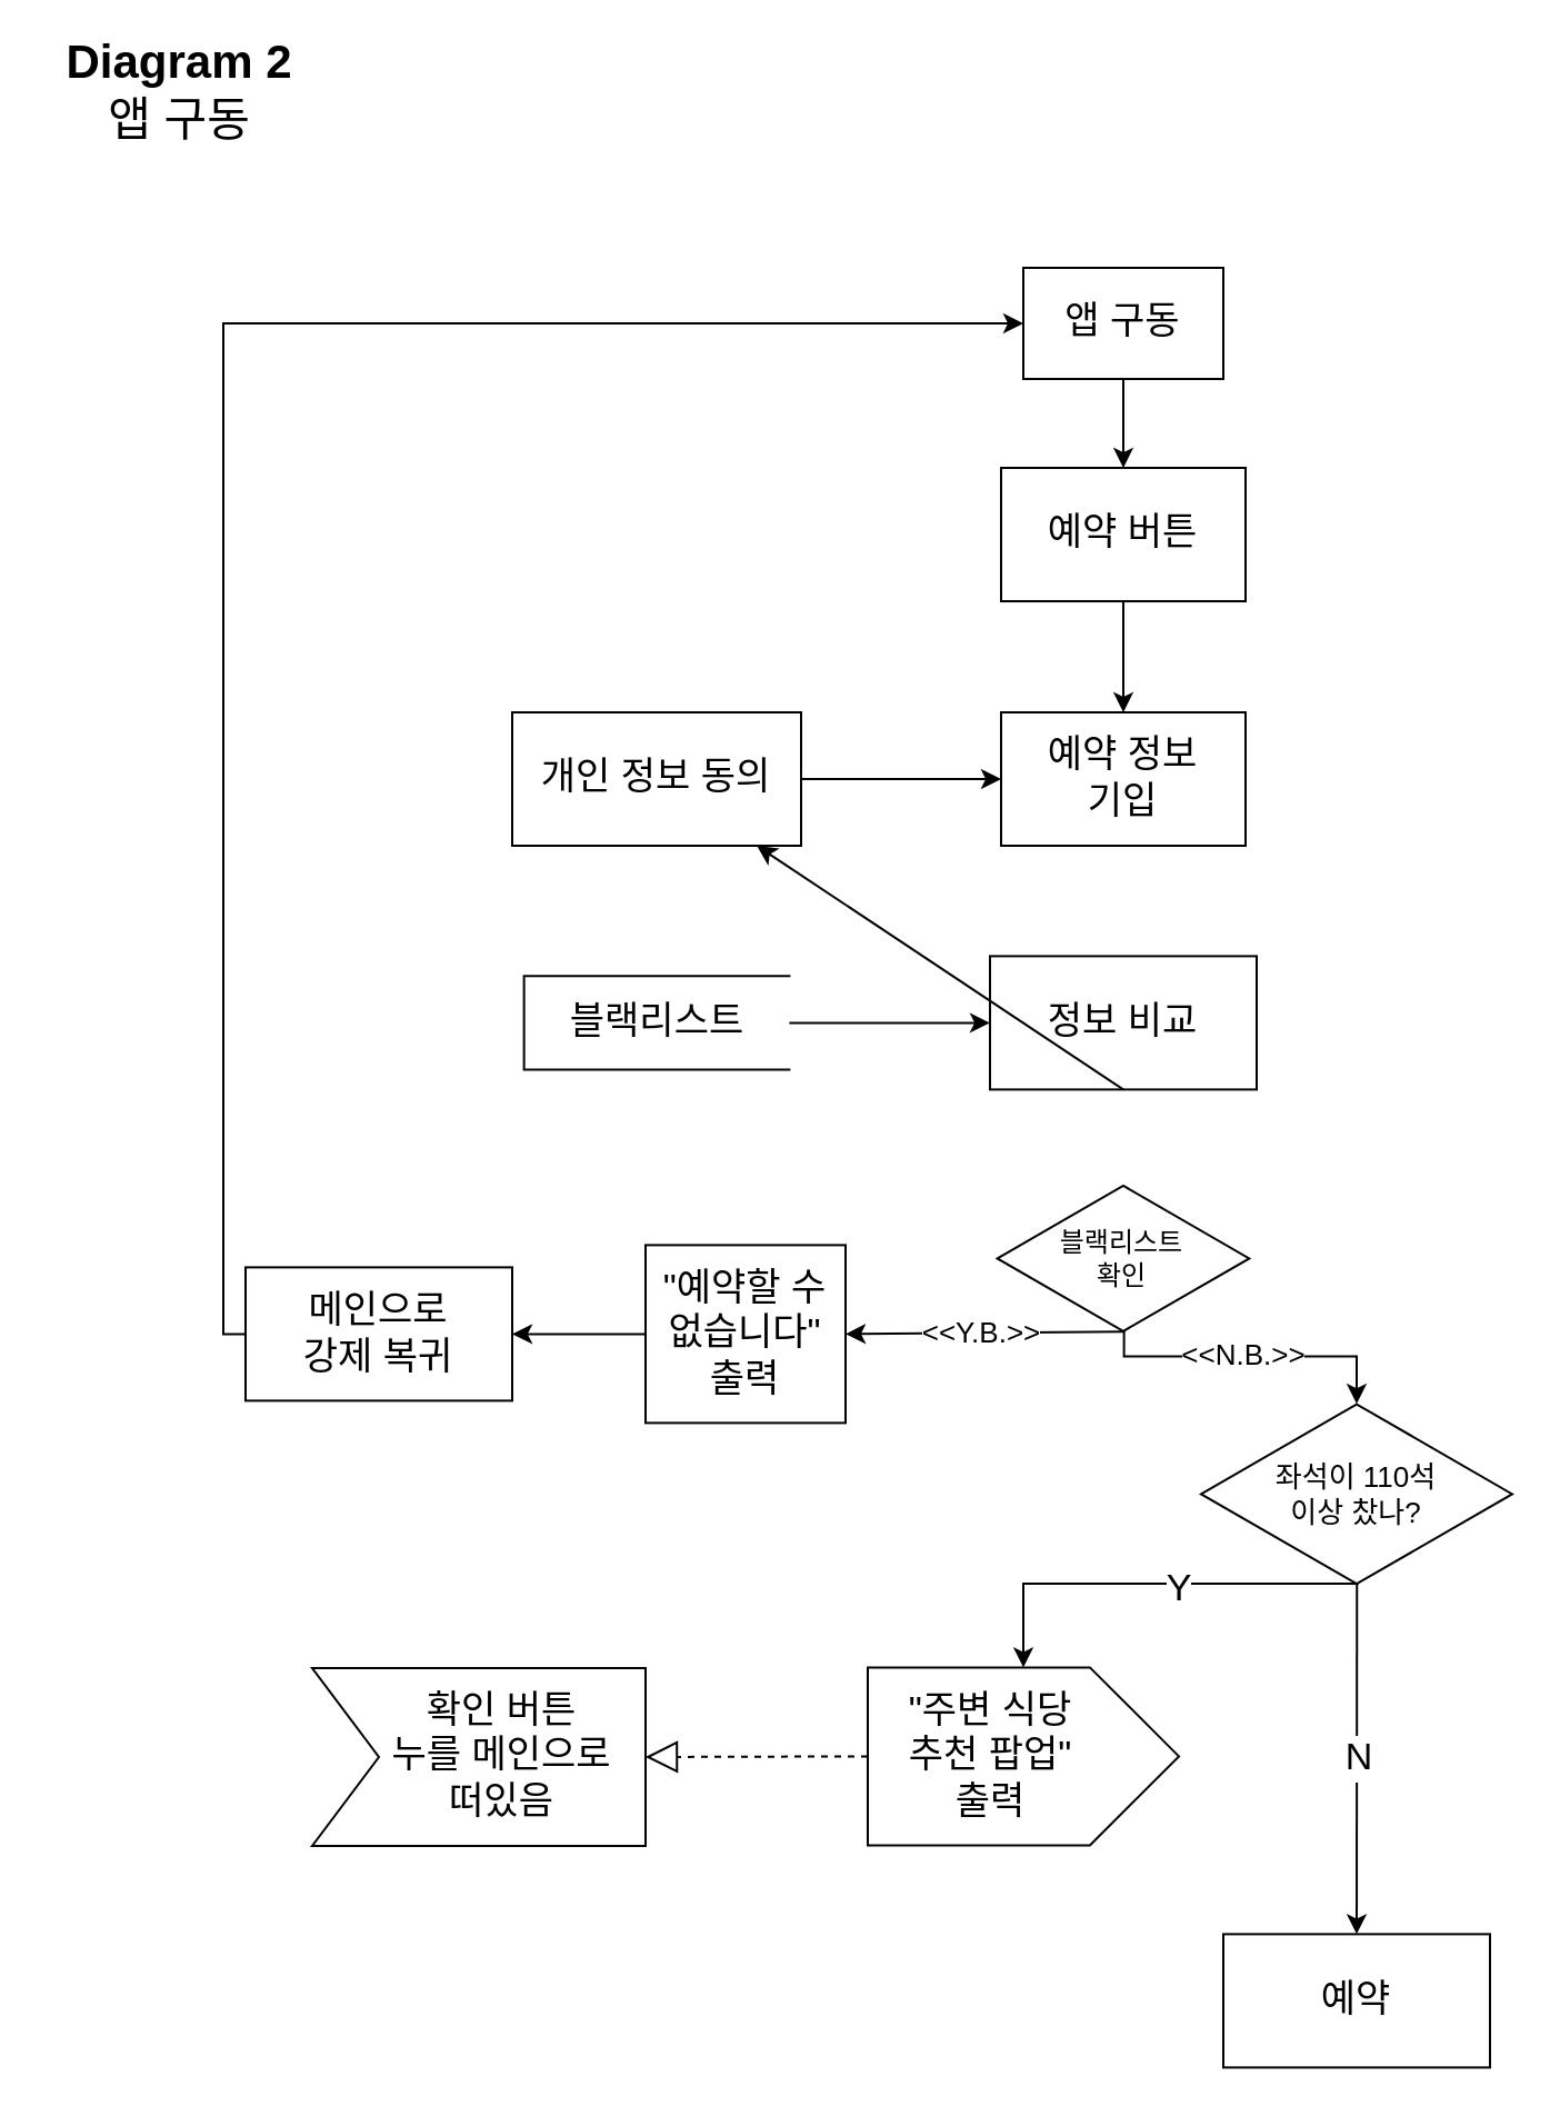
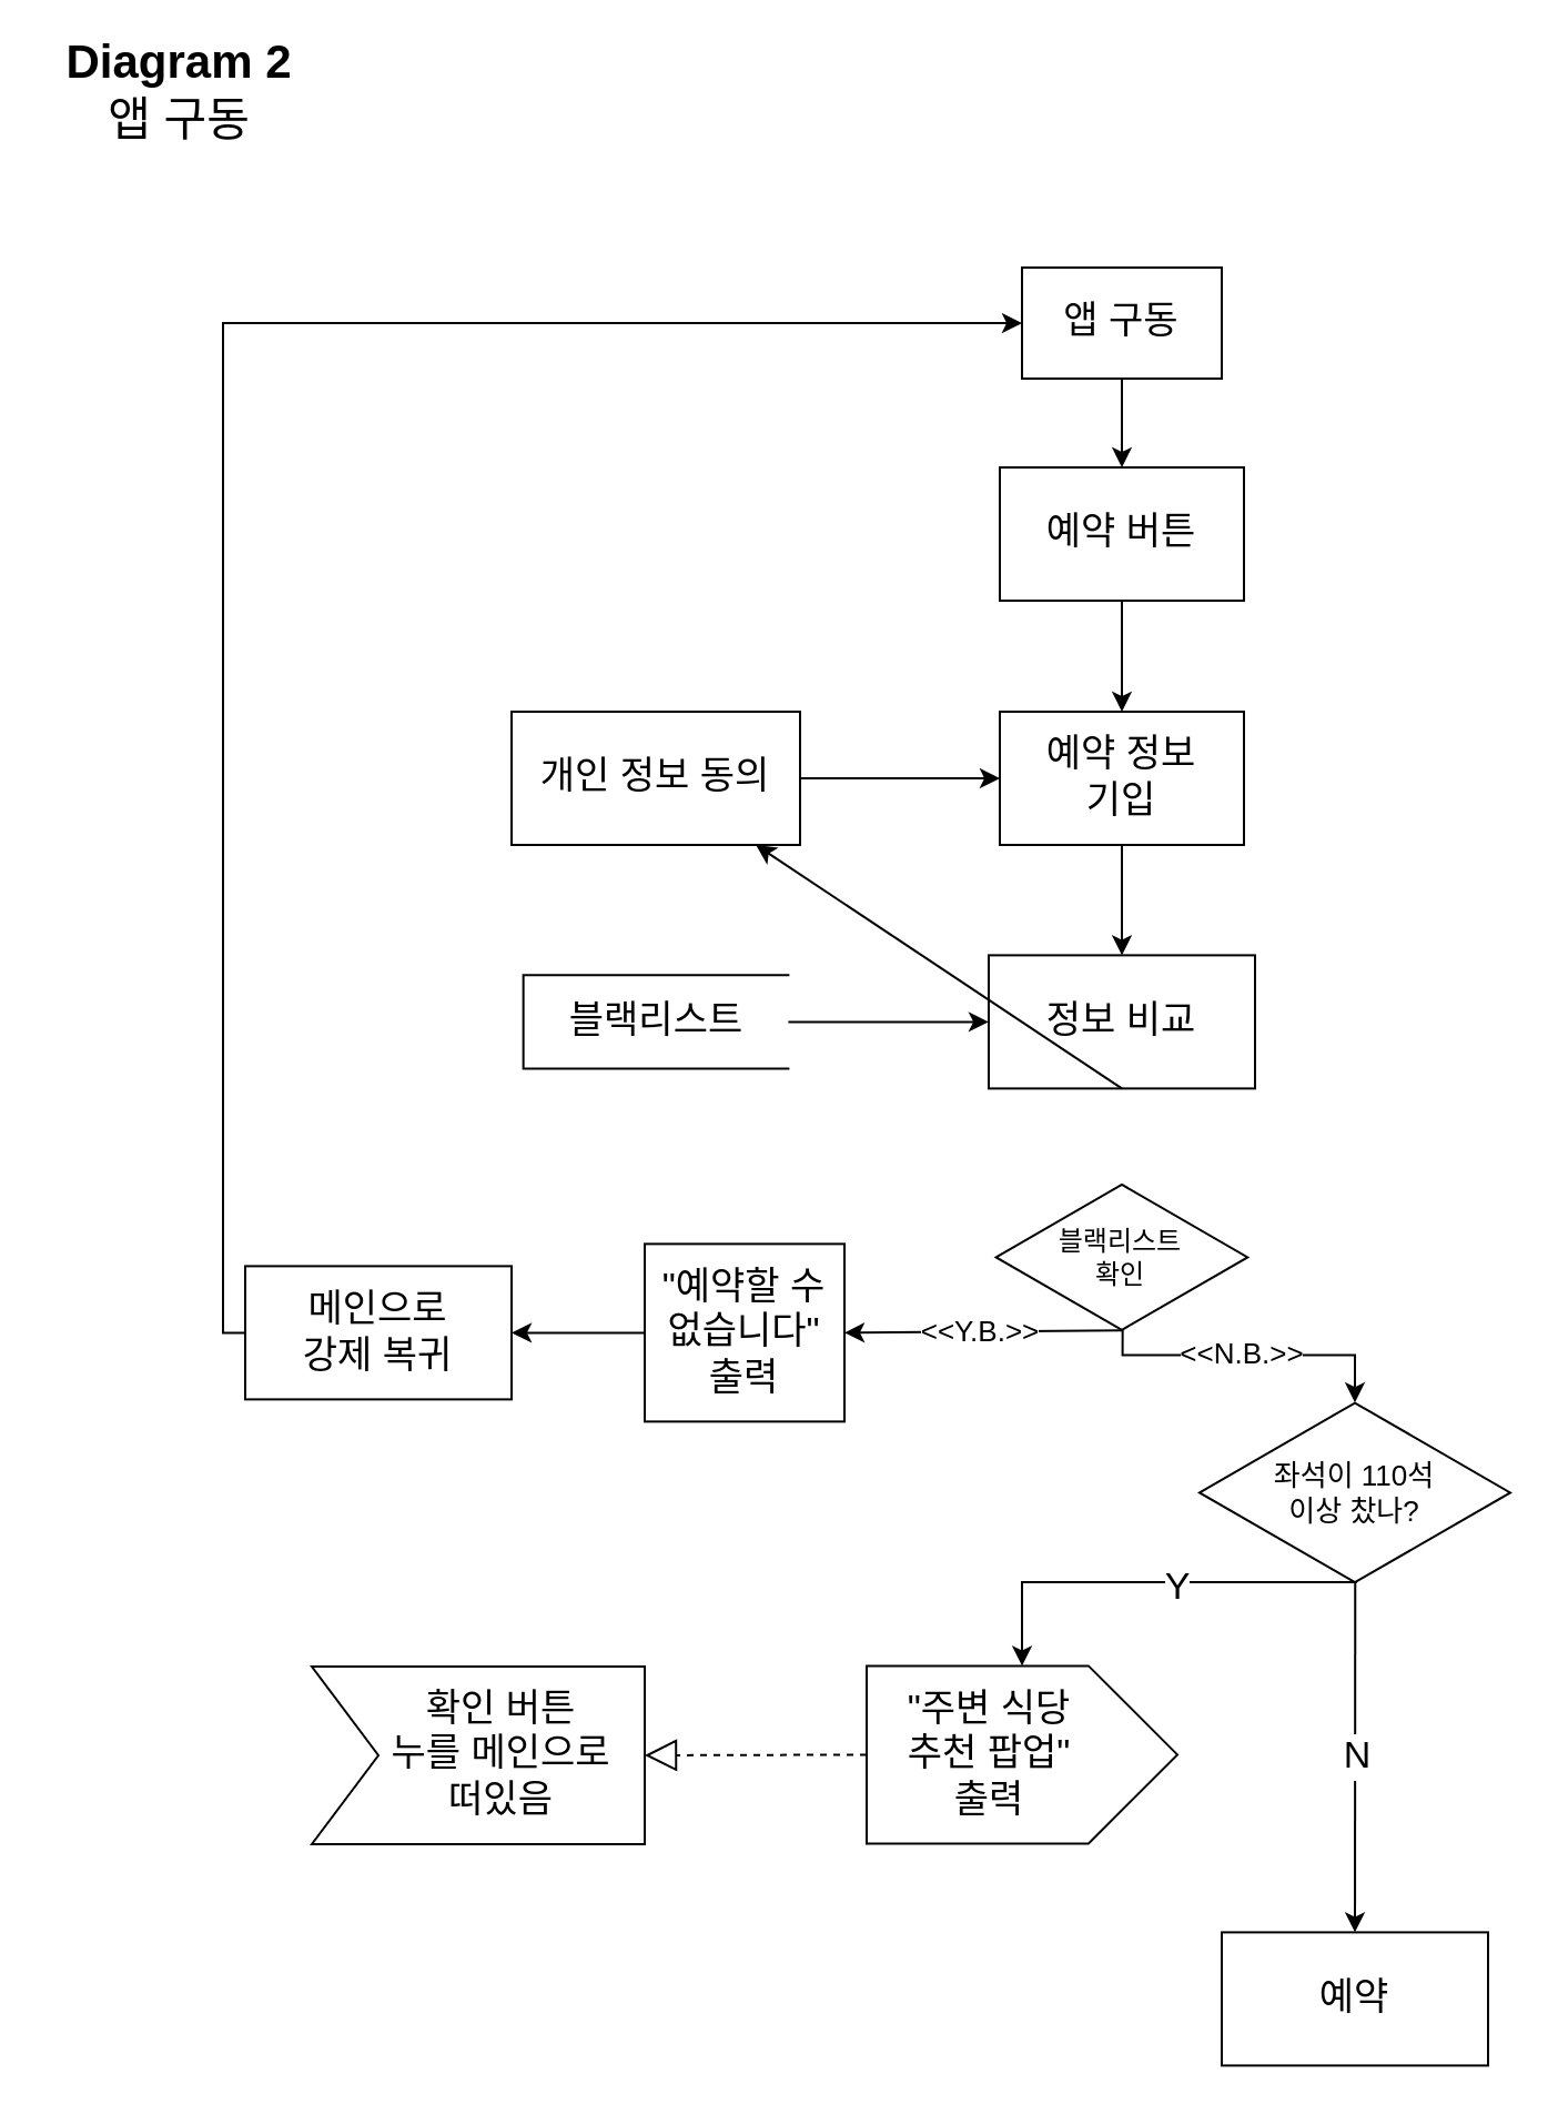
+ <mxCell id="15" value="" style="endArrow=classic;html=1;rounded=0;fontSize=17;entryX=0.5;entryY=0;entryDx=0;entryDy=0;exitX=0.5;exitY=1;exitDx=0;exitDy=0;" parent="1" source="5" target="10" edge="1"><mxGeometry width="50" height="50" relative="1" as="geometry"><mxPoint x="610" y="460" as="sourcePoint" /><mxPoint x="630" y="490" as="targetPoint" /></mxGeometry></mxCell>
